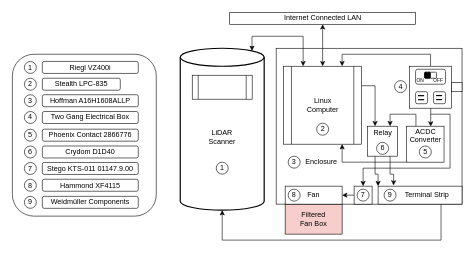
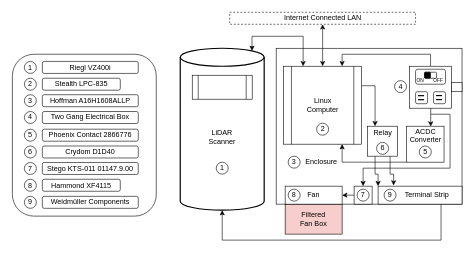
- <mxCell id="34" value="Internet Connected LAN" style="rounded=0;whiteSpace=wrap;html=1;strokeWidth=1;" parent="1" vertex="1"><mxGeometry x="382.5" y="20" width="310" height="20" as="geometry" /></mxCell>
+ <mxCell id="34" value="Internet Connected LAN" style="rounded=0;whiteSpace=wrap;html=1;strokeWidth=1;dashed=1;" parent="1" vertex="1"><mxGeometry x="382.5" y="20" width="310" height="20" as="geometry" /></mxCell>
- <mxCell id="18" style="edgeStyle=orthogonalEdgeStyle;rounded=0;orthogonalLoop=1;jettySize=auto;html=1;exitX=0.25;exitY=0;exitDx=0;exitDy=0;entryX=0.75;entryY=0;entryDx=0;entryDy=0;startArrow=none;startFill=0;strokeWidth=1;" parent="1" source="20" target="12" edge="1"><mxGeometry relative="1" as="geometry" /></mxCell>
- <mxCell id="61" value="Hammond XF4115" style="rounded=1;whiteSpace=wrap;html=1;" parent="1" vertex="1"><mxGeometry x="70" y="298.51" width="160" height="20" as="geometry" /></mxCell>
+ <mxCell id="61" value="Hammond XF4115" style="rounded=1;whiteSpace=wrap;html=1;" parent="1" vertex="1"><mxGeometry x="70" y="298.51" width="130" height="20" as="geometry" /></mxCell>
